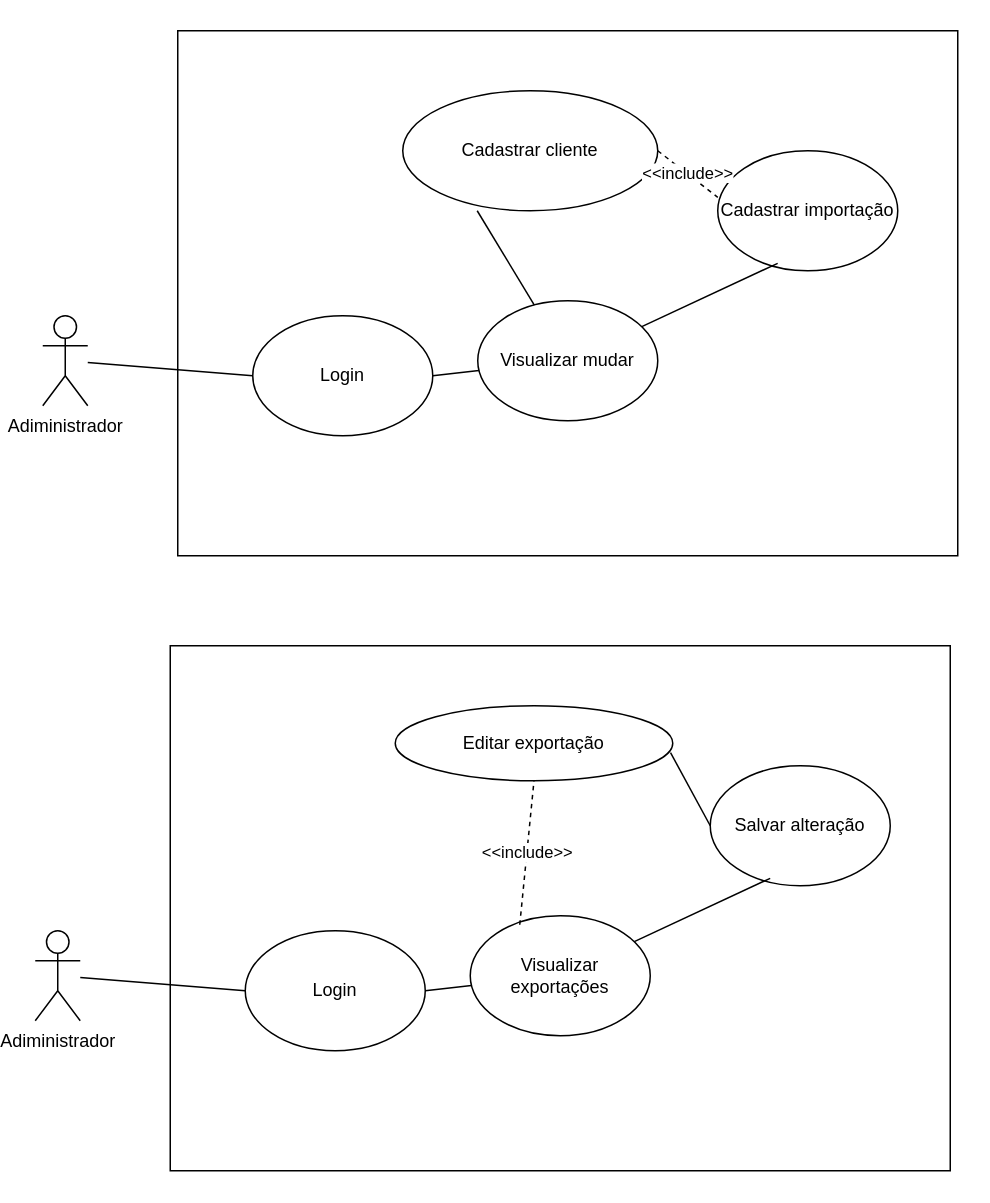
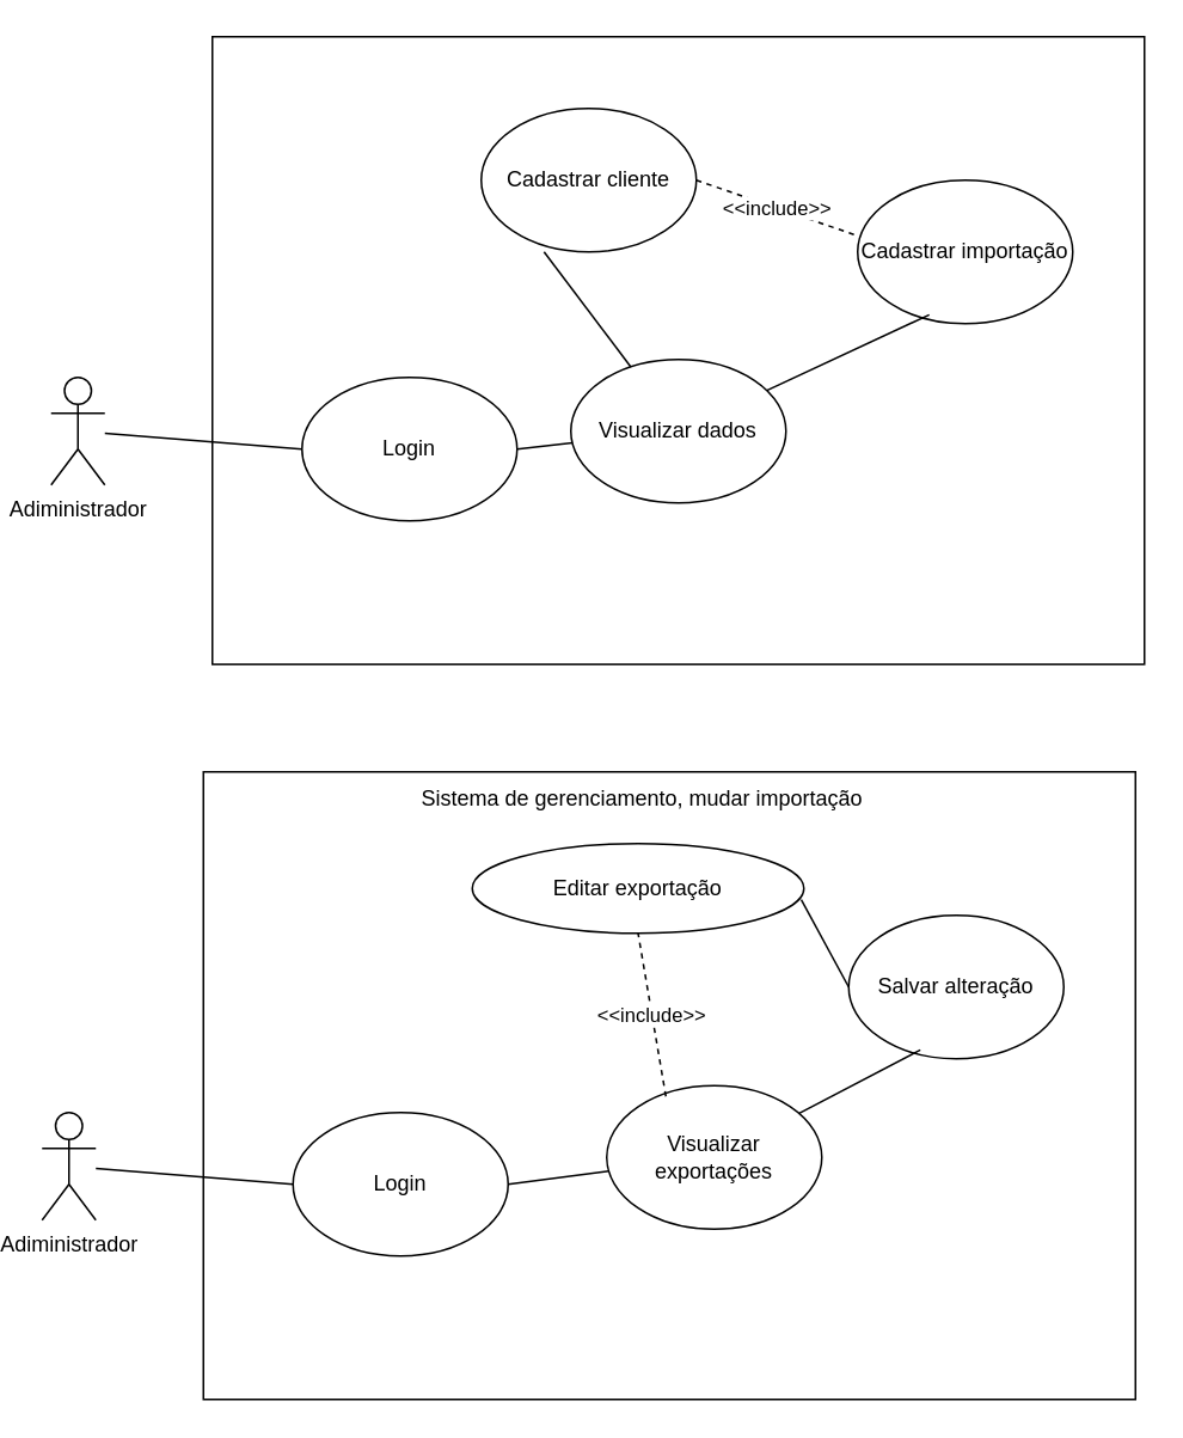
- <mxCell id="6" value="Cadastrar cliente" style="ellipse;whiteSpace=wrap;html=1;" vertex="1" parent="1"><mxGeometry x="265" y="60" width="170" height="80" as="geometry" /></mxCell>
+ <mxCell id="6" value="Cadastrar cliente" style="ellipse;whiteSpace=wrap;html=1;" vertex="1" parent="1"><mxGeometry x="265" y="60" width="120" height="80" as="geometry" /></mxCell>
- <mxCell id="10" value="Visualizar mudar" style="ellipse;whiteSpace=wrap;html=1;" vertex="1" parent="1"><mxGeometry x="315" y="200" width="120" height="80" as="geometry" /></mxCell>
+ <mxCell id="10" value="Visualizar dados" style="ellipse;whiteSpace=wrap;html=1;" vertex="1" parent="1"><mxGeometry x="315" y="200" width="120" height="80" as="geometry" /></mxCell>
+ <mxCell id="22" value="Sistema de gerenciamento, mudar importação" style="text;html=1;align=center;verticalAlign=middle;whiteSpace=wrap;rounded=0;" vertex="1" parent="1"><mxGeometry x="180" y="430" width="350" height="30" as="geometry" /></mxCell>
- <mxCell id="19" value="Visualizar exportações" style="ellipse;whiteSpace=wrap;html=1;" vertex="1" parent="1"><mxGeometry x="310" y="610" width="120" height="80" as="geometry" /></mxCell>
+ <mxCell id="19" value="Visualizar exportações" style="ellipse;whiteSpace=wrap;html=1;" vertex="1" parent="1"><mxGeometry x="335" y="605" width="120" height="80" as="geometry" /></mxCell>
